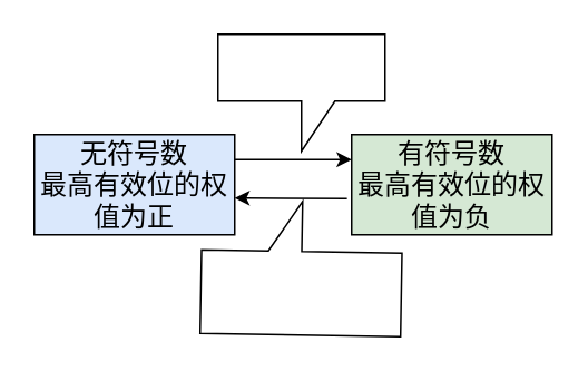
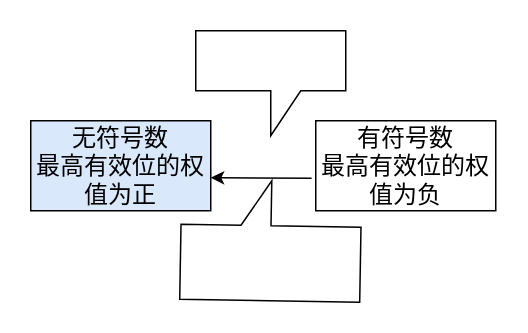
- <mxCell id="2" style="edgeStyle=none;html=1;entryX=0;entryY=0.25;entryDx=0;entryDy=0;fontSize=16;exitX=1;exitY=0.25;exitDx=0;exitDy=0;" edge="1" parent="1" source="3" target="5"><mxGeometry relative="1" as="geometry" /></mxCell>
- <mxCell id="5" value="有符号数&lt;br&gt;最高有效位的权值为负" style="rounded=0;whiteSpace=wrap;html=1;fontSize=16;fillColor=#d5e8d4;" vertex="1" parent="1"><mxGeometry x="210" y="80" width="120" height="60" as="geometry" /></mxCell>
+ <mxCell id="5" value="有符号数&lt;br&gt;最高有效位的权值为负" style="rounded=0;whiteSpace=wrap;html=1;fontSize=16;" vertex="1" parent="1"><mxGeometry x="210" y="80" width="120" height="60" as="geometry" /></mxCell>
